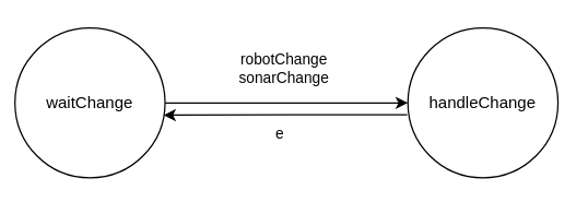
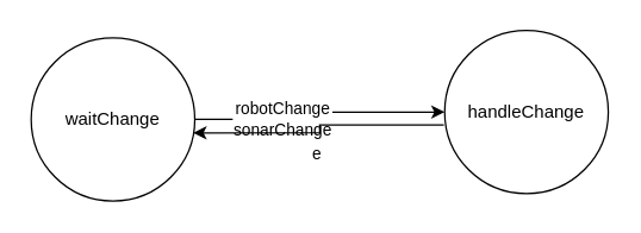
- <mxCell id="3" value="waitChange" style="ellipse;whiteSpace=wrap;html=1;" vertex="1" parent="1"><mxGeometry x="10" y="20" width="110" height="110" as="geometry" /></mxCell>
+ <mxCell id="3" value="waitChange" style="ellipse;whiteSpace=wrap;html=1;" vertex="1" parent="1"><mxGeometry x="20" y="25" width="110" height="110" as="geometry" /></mxCell>
